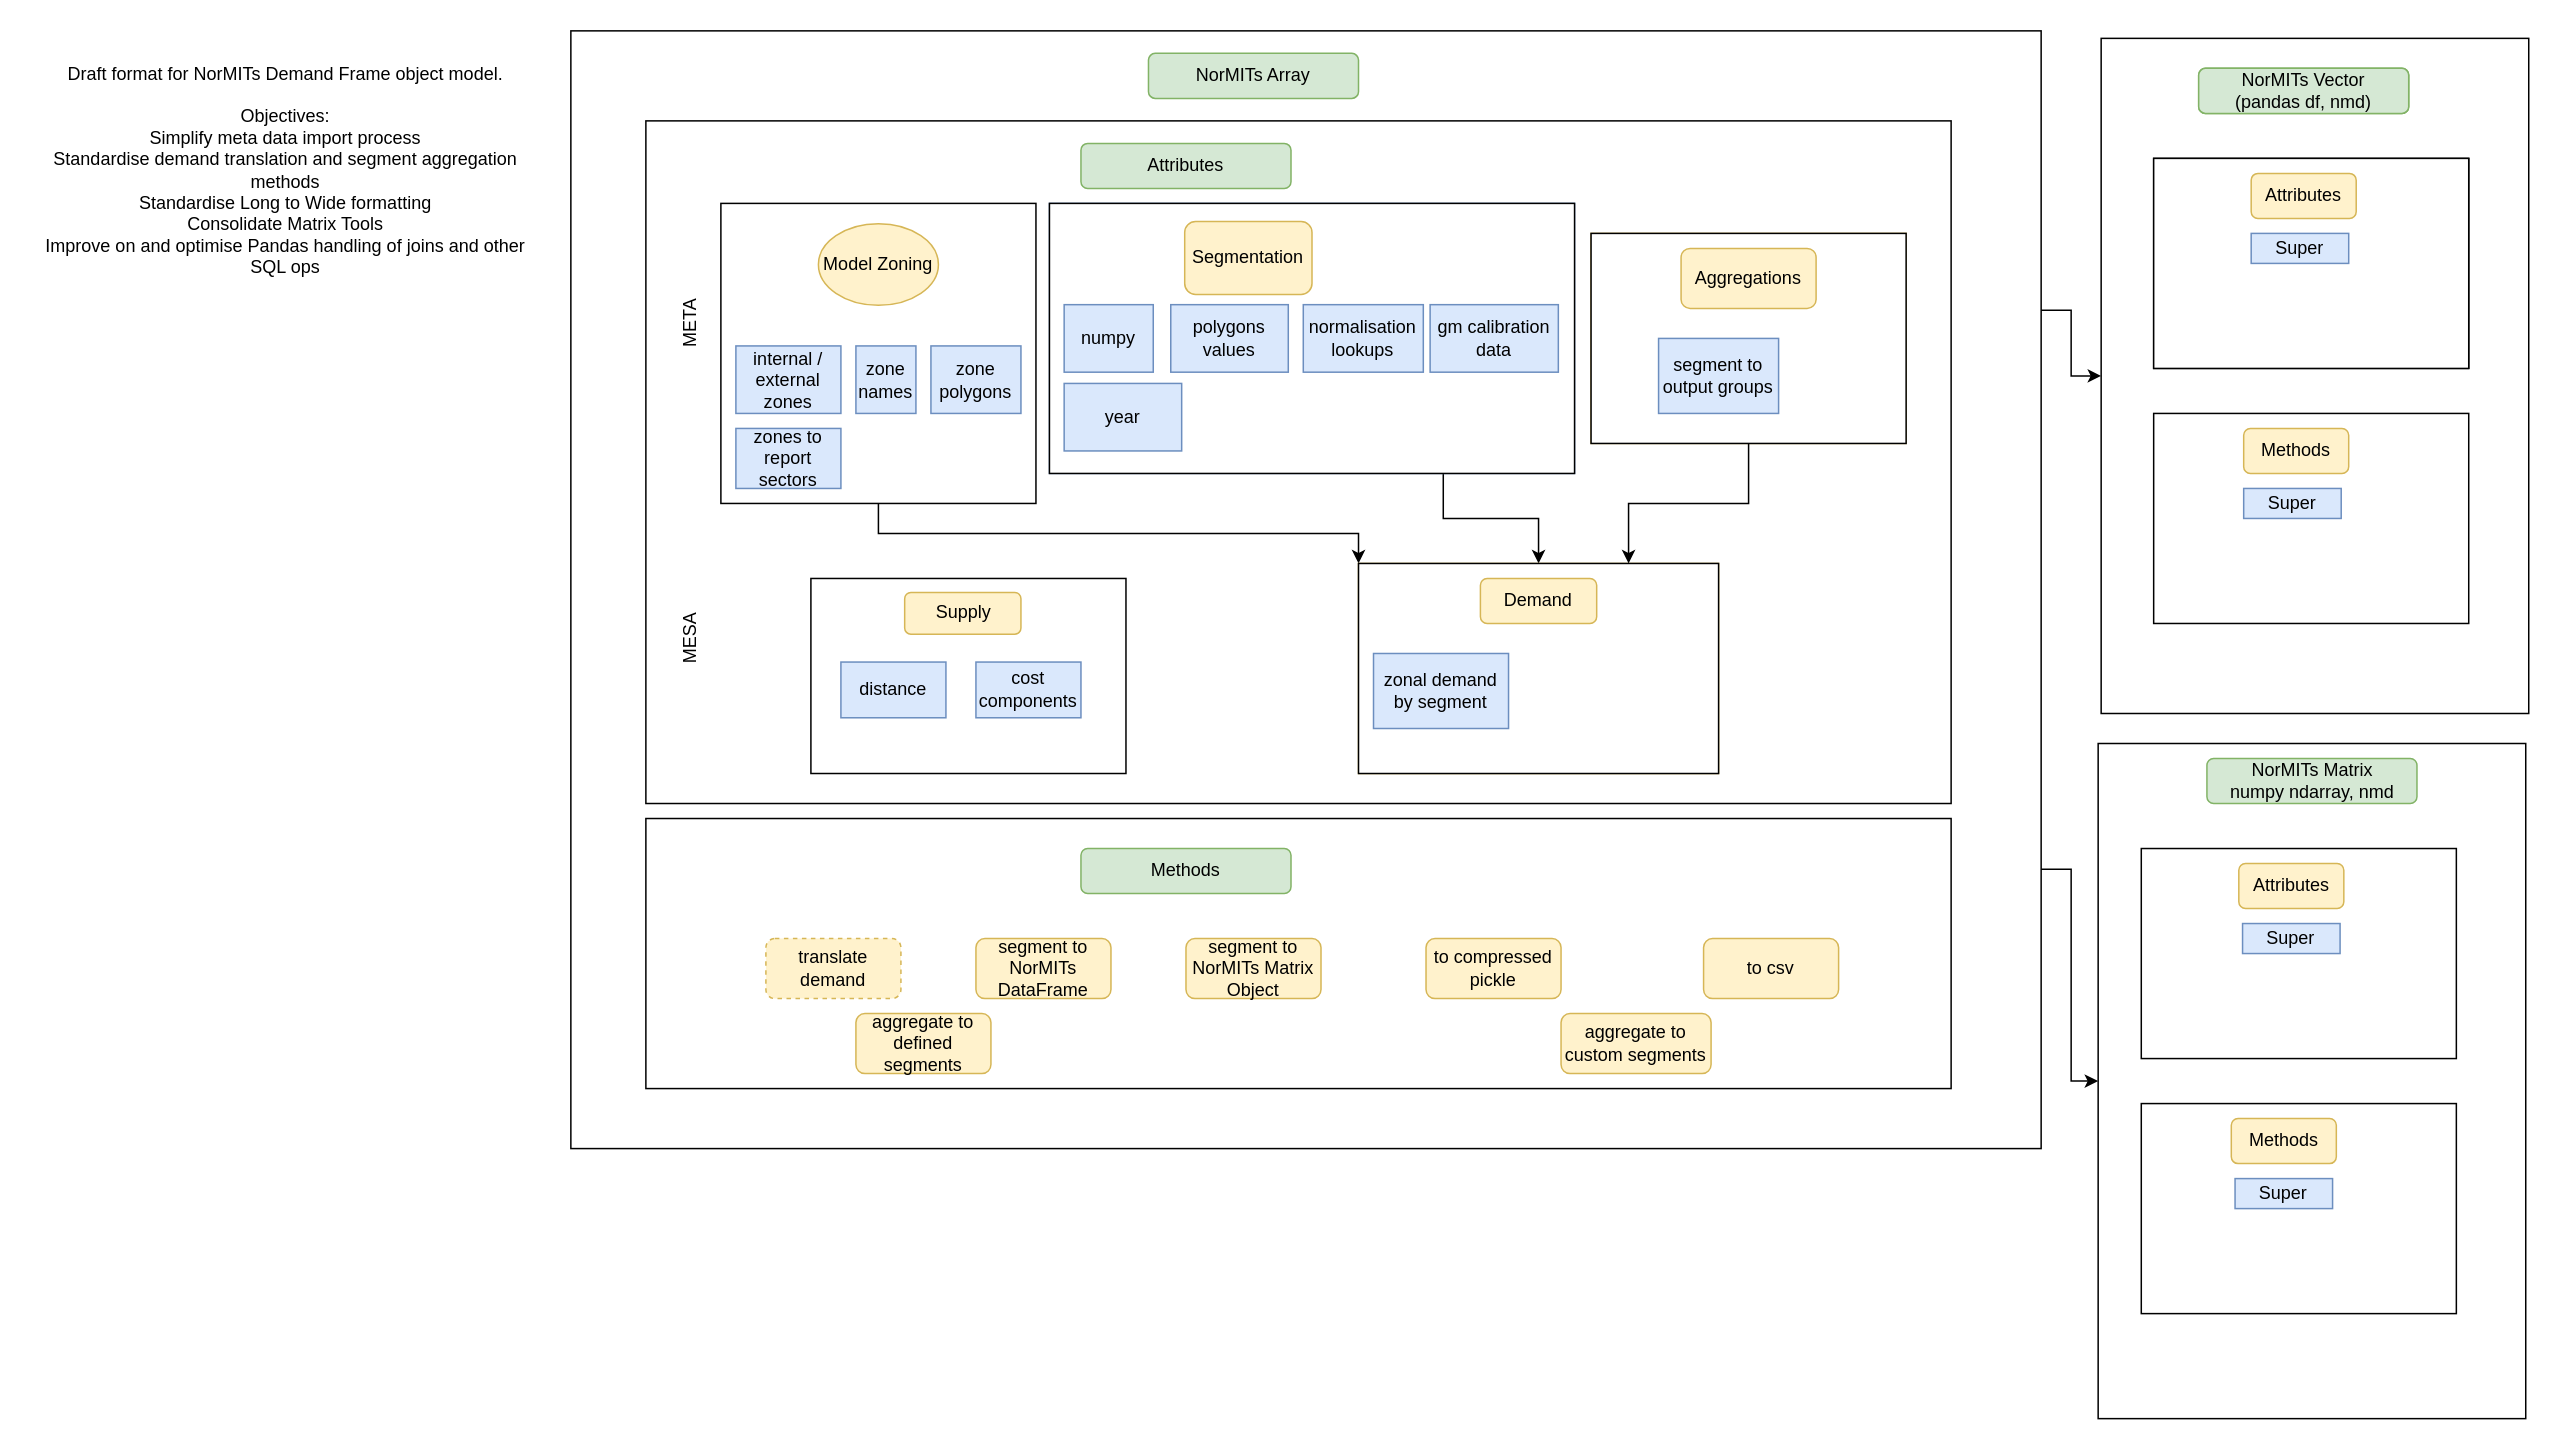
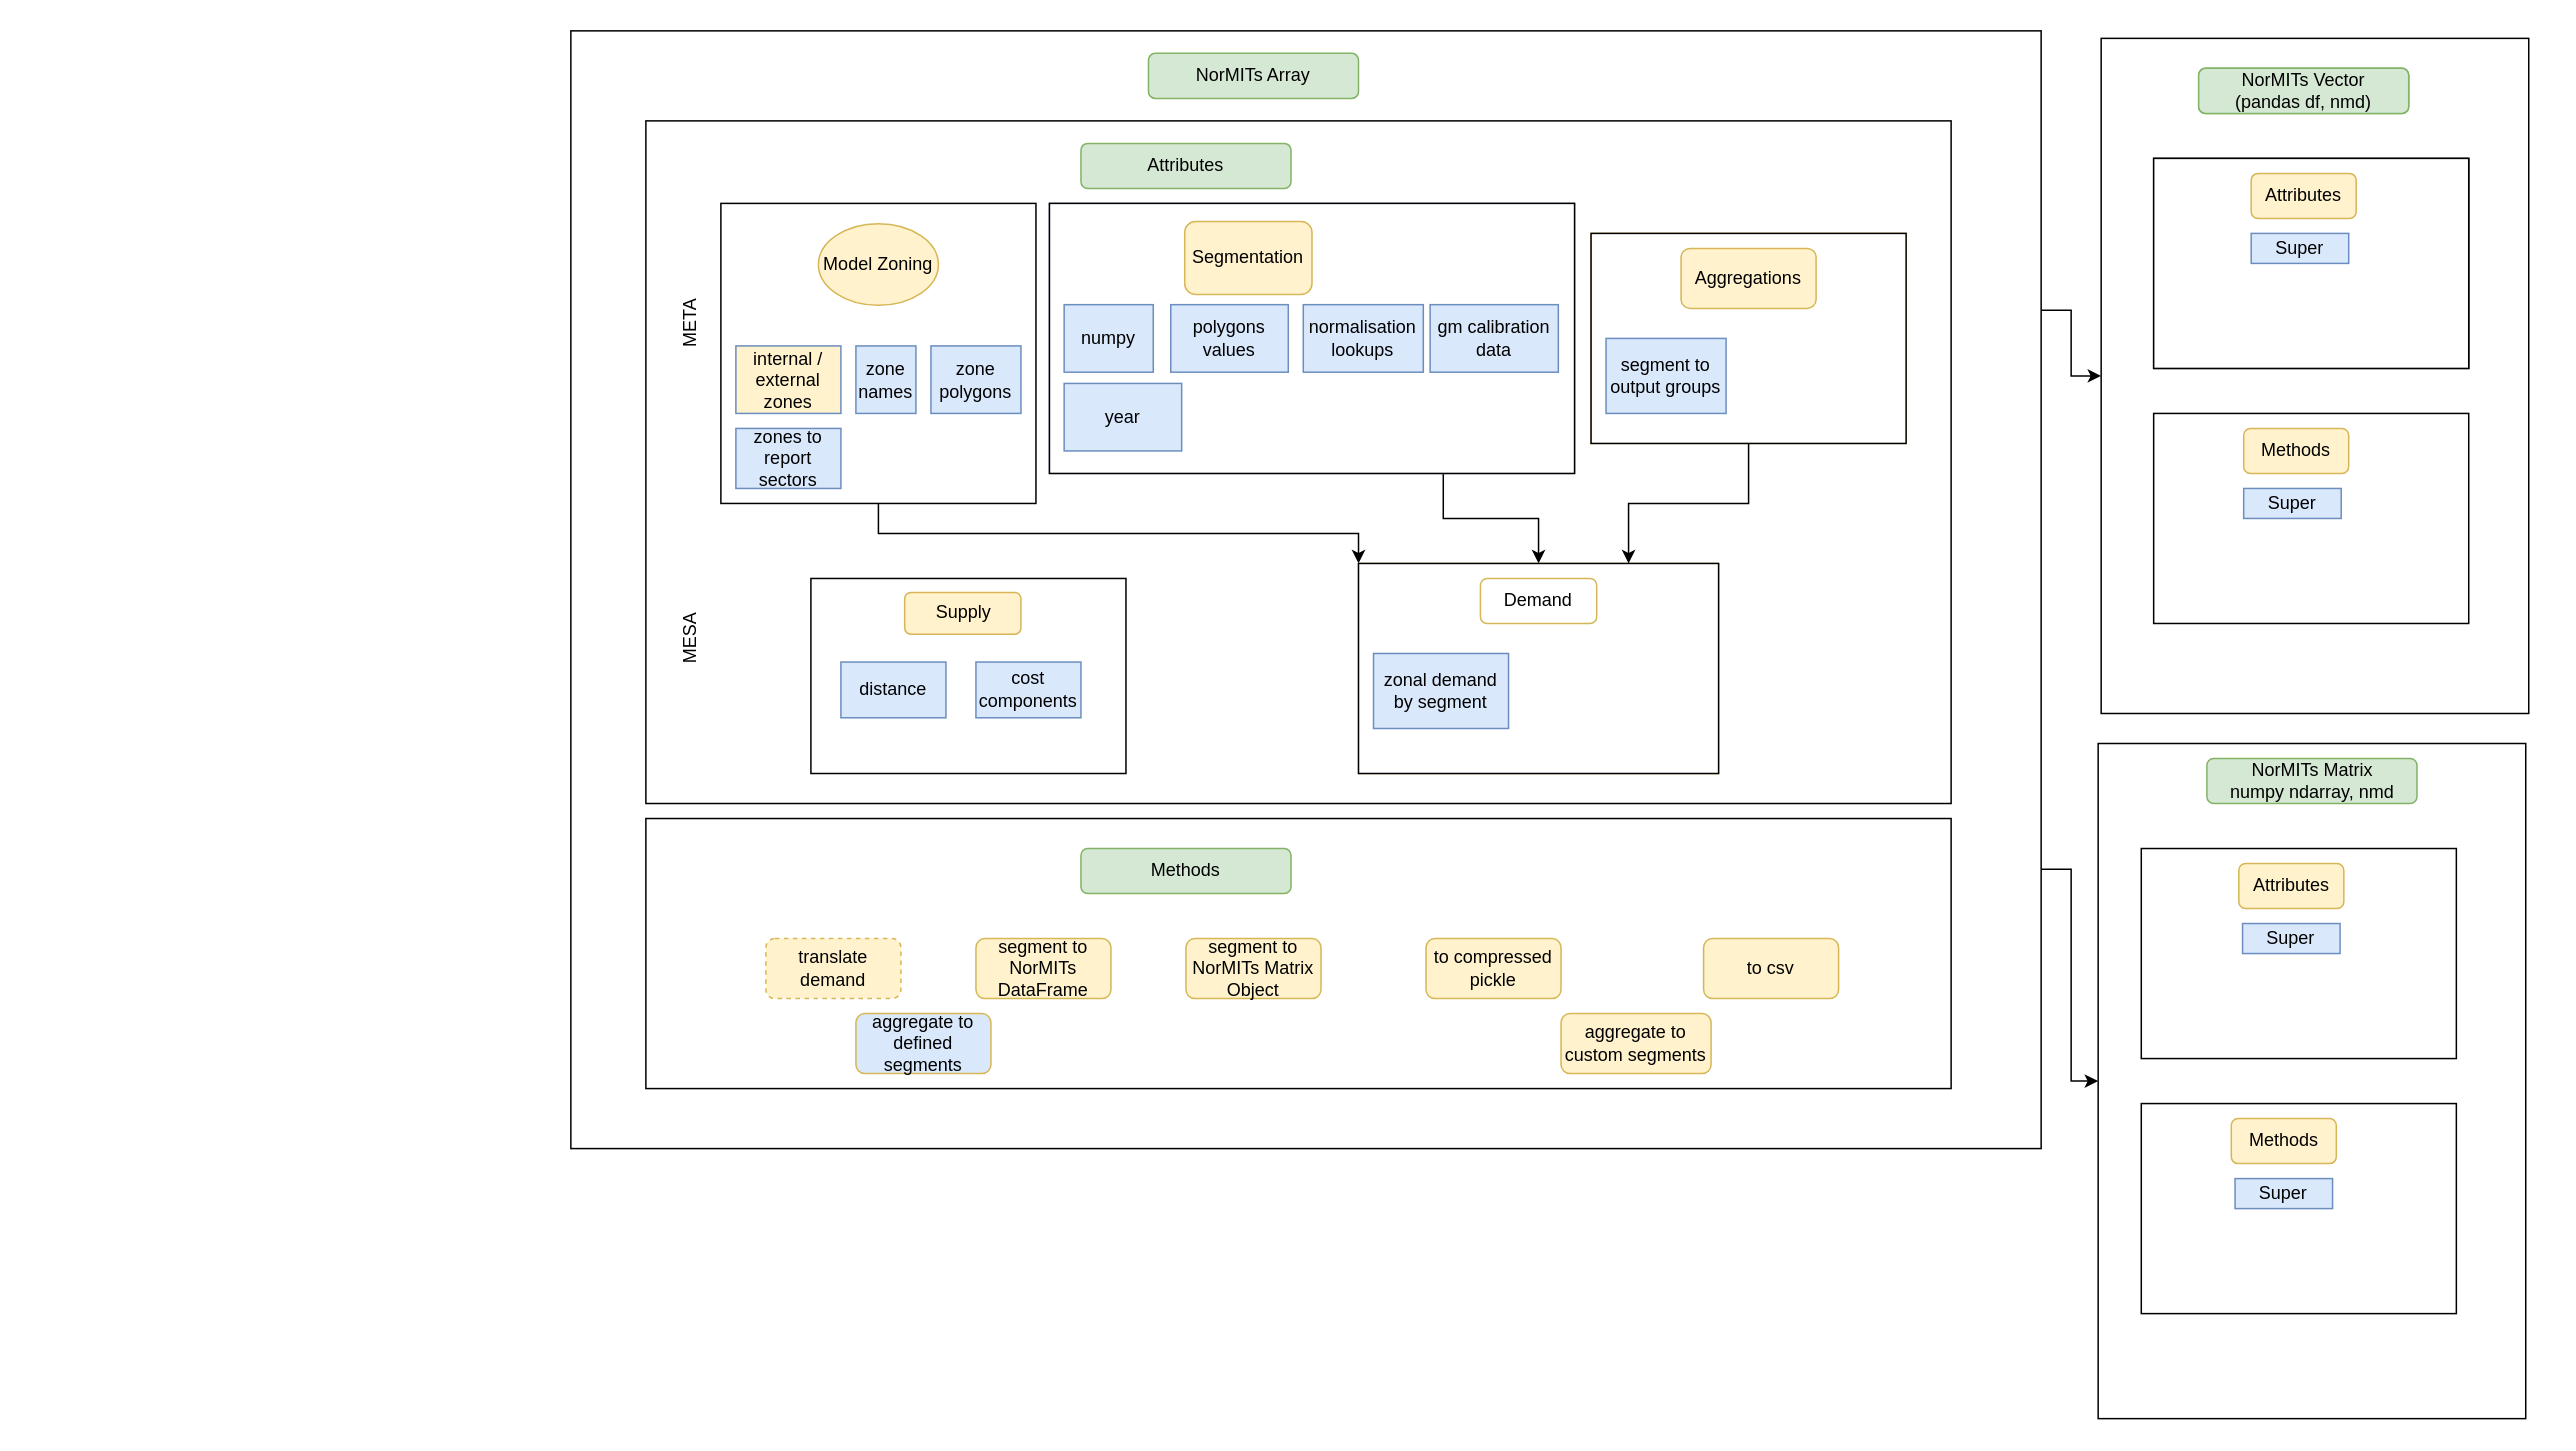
- <mxCell id="58" value="Draft format for NorMITs Demand Frame object model.&lt;br&gt;&lt;br&gt;Objectives:&lt;br&gt;Simplify meta data import process&lt;br&gt;Standardise demand translation and segment aggregation methods&lt;br&gt;Standardise Long to Wide formatting&lt;br&gt;Consolidate Matrix Tools&lt;br&gt;Improve on and optimise Pandas handling of joins and other SQL ops" style="text;html=1;strokeColor=none;fillColor=none;align=center;verticalAlign=middle;whiteSpace=wrap;rounded=0;" vertex="1" parent="1"><mxGeometry x="20" y="20" width="340" height="185" as="geometry" /></mxCell>
- <mxCell id="36" value="segment to output groups" style="rounded=0;whiteSpace=wrap;html=1;fillColor=#dae8fc;strokeColor=#6c8ebf;" vertex="1" parent="33"><mxGeometry x="45" y="70" width="80" height="50" as="geometry" /></mxCell>
+ <mxCell id="36" value="segment to output groups" style="rounded=0;whiteSpace=wrap;html=1;fillColor=#dae8fc;strokeColor=#6c8ebf;" vertex="1" parent="33"><mxGeometry x="10" y="70" width="80" height="50" as="geometry" /></mxCell>
- <mxCell id="21" value="internal / external zones" style="rounded=0;whiteSpace=wrap;html=1;fillColor=#dae8fc;strokeColor=#6c8ebf;" vertex="1" parent="18"><mxGeometry x="10" y="95" width="70" height="45" as="geometry" /></mxCell>
+ <mxCell id="21" value="internal / external zones" style="rounded=0;whiteSpace=wrap;html=1;fillColor=#fff2cc;strokeColor=#6c8ebf;" vertex="1" parent="18"><mxGeometry x="10" y="95" width="70" height="45" as="geometry" /></mxCell>
- <mxCell id="45" value="Demand" style="rounded=1;whiteSpace=wrap;html=1;fillColor=#fff2cc;strokeColor=#d6b656;" vertex="1" parent="43"><mxGeometry x="81.25" y="10" width="77.5" height="30" as="geometry" /></mxCell>
+ <mxCell id="45" value="Demand" style="rounded=1;whiteSpace=wrap;html=1;fillColor=#ffffff;strokeColor=#d6b656;" vertex="1" parent="43"><mxGeometry x="81.25" y="10" width="77.5" height="30" as="geometry" /></mxCell>
- <mxCell id="75" value="aggregate to defined segments" style="rounded=1;whiteSpace=wrap;html=1;fillColor=#fff2cc;strokeColor=#d6b656;" vertex="1" parent="1"><mxGeometry x="570" y="675" width="90" height="40" as="geometry" /></mxCell>
+ <mxCell id="75" value="aggregate to defined segments" style="rounded=1;whiteSpace=wrap;html=1;fillColor=#dae8fc;strokeColor=#d6b656;" vertex="1" parent="1"><mxGeometry x="570" y="675" width="90" height="40" as="geometry" /></mxCell>
